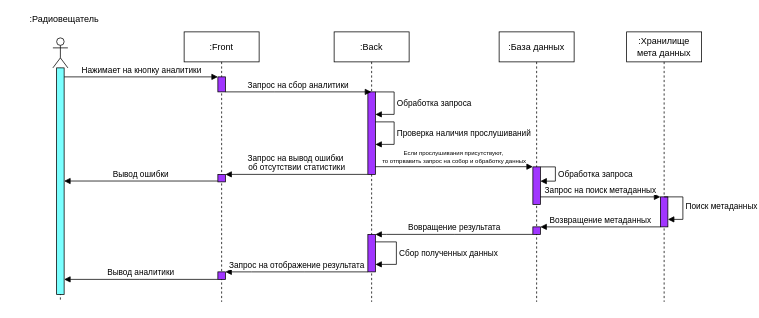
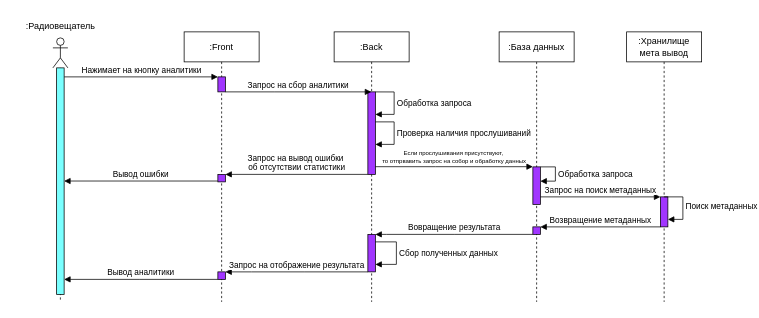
- <mxCell id="17" value=":Радиовещатель" style="text;html=1;align=center;verticalAlign=middle;resizable=0;points=[];autosize=1;strokeColor=none;fillColor=none;" parent="1" vertex="1"><mxGeometry x="25" y="10" width="120" height="30" as="geometry" /></mxCell>
+ <mxCell id="17" value=":Радиовещатель" style="text;html=1;align=center;verticalAlign=middle;resizable=0;points=[];autosize=1;strokeColor=none;fillColor=none;" parent="1" vertex="1"><mxGeometry x="20" y="20" width="120" height="30" as="geometry" /></mxCell>
- <mxCell id="24" value=":Хранилище мета данных" style="shape=umlLifeline;perimeter=lifelinePerimeter;whiteSpace=wrap;html=1;container=1;dropTarget=0;collapsible=0;recursiveResize=0;outlineConnect=0;portConstraint=eastwest;newEdgeStyle={&quot;curved&quot;:0,&quot;rounded&quot;:0};" parent="1" vertex="1"><mxGeometry x="835" y="42" width="100" height="360" as="geometry" /></mxCell>
+ <mxCell id="24" value=":Хранилище мета вывод" style="shape=umlLifeline;perimeter=lifelinePerimeter;whiteSpace=wrap;html=1;container=1;dropTarget=0;collapsible=0;recursiveResize=0;outlineConnect=0;portConstraint=eastwest;newEdgeStyle={&quot;curved&quot;:0,&quot;rounded&quot;:0};" parent="1" vertex="1"><mxGeometry x="835" y="42" width="100" height="360" as="geometry" /></mxCell>
